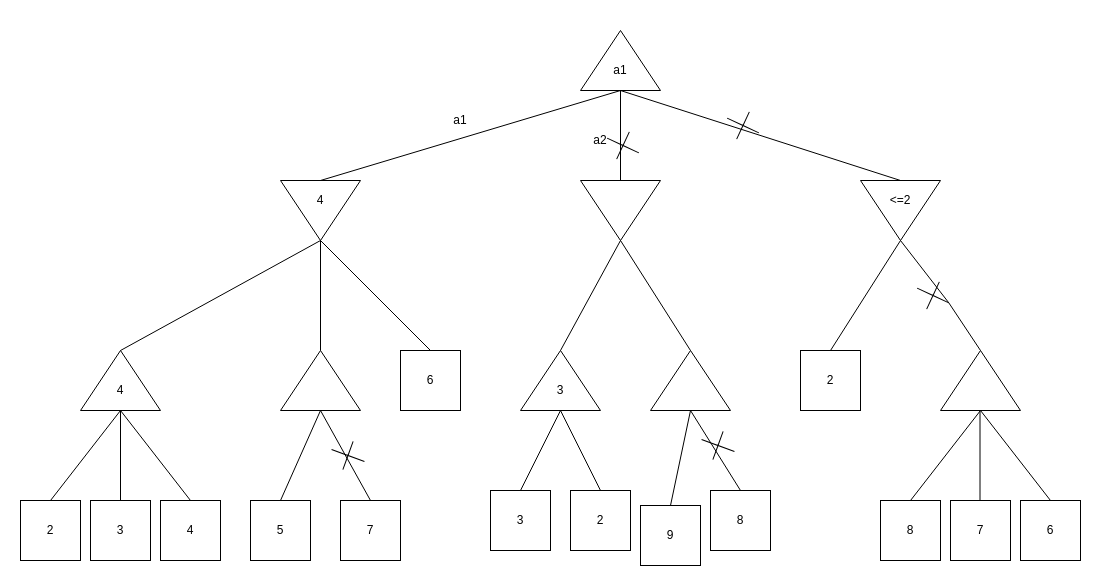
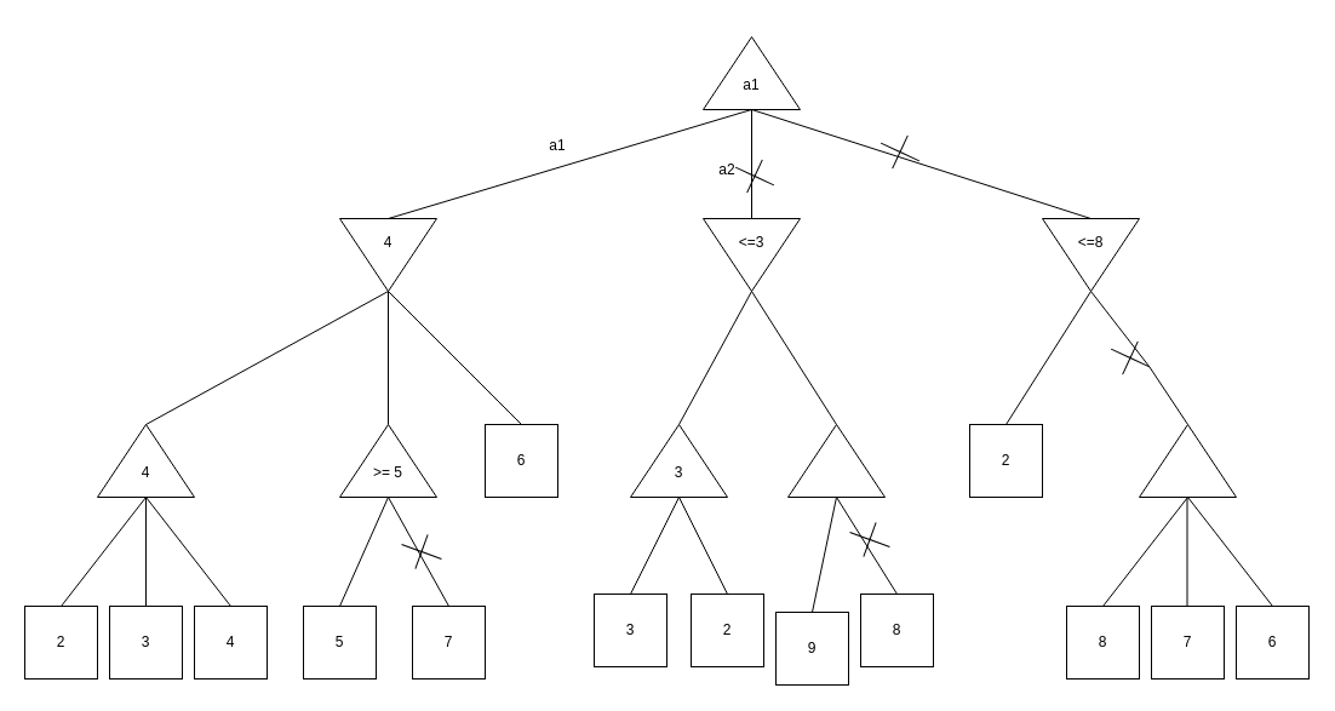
+ <mxCell id="55" value="&amp;lt;=3" style="text;html=1;strokeColor=none;fillColor=none;align=center;verticalAlign=middle;whiteSpace=wrap;rounded=0;" vertex="1" parent="1"><mxGeometry x="600" y="190" width="40" height="20" as="geometry" /></mxCell>
- <mxCell id="57" value="&amp;lt;=2" style="text;html=1;strokeColor=none;fillColor=none;align=center;verticalAlign=middle;whiteSpace=wrap;rounded=0;" vertex="1" parent="1"><mxGeometry x="880" y="190" width="40" height="20" as="geometry" /></mxCell>
+ <mxCell id="57" value="&amp;lt;=8" style="text;html=1;strokeColor=none;fillColor=none;align=center;verticalAlign=middle;whiteSpace=wrap;rounded=0;" vertex="1" parent="1"><mxGeometry x="880" y="190" width="40" height="20" as="geometry" /></mxCell>
+ <mxCell id="50" value="&amp;gt;= 5" style="text;html=1;strokeColor=none;fillColor=none;align=center;verticalAlign=middle;whiteSpace=wrap;rounded=0;" vertex="1" parent="1"><mxGeometry x="300" y="380" width="40" height="20" as="geometry" /></mxCell>
